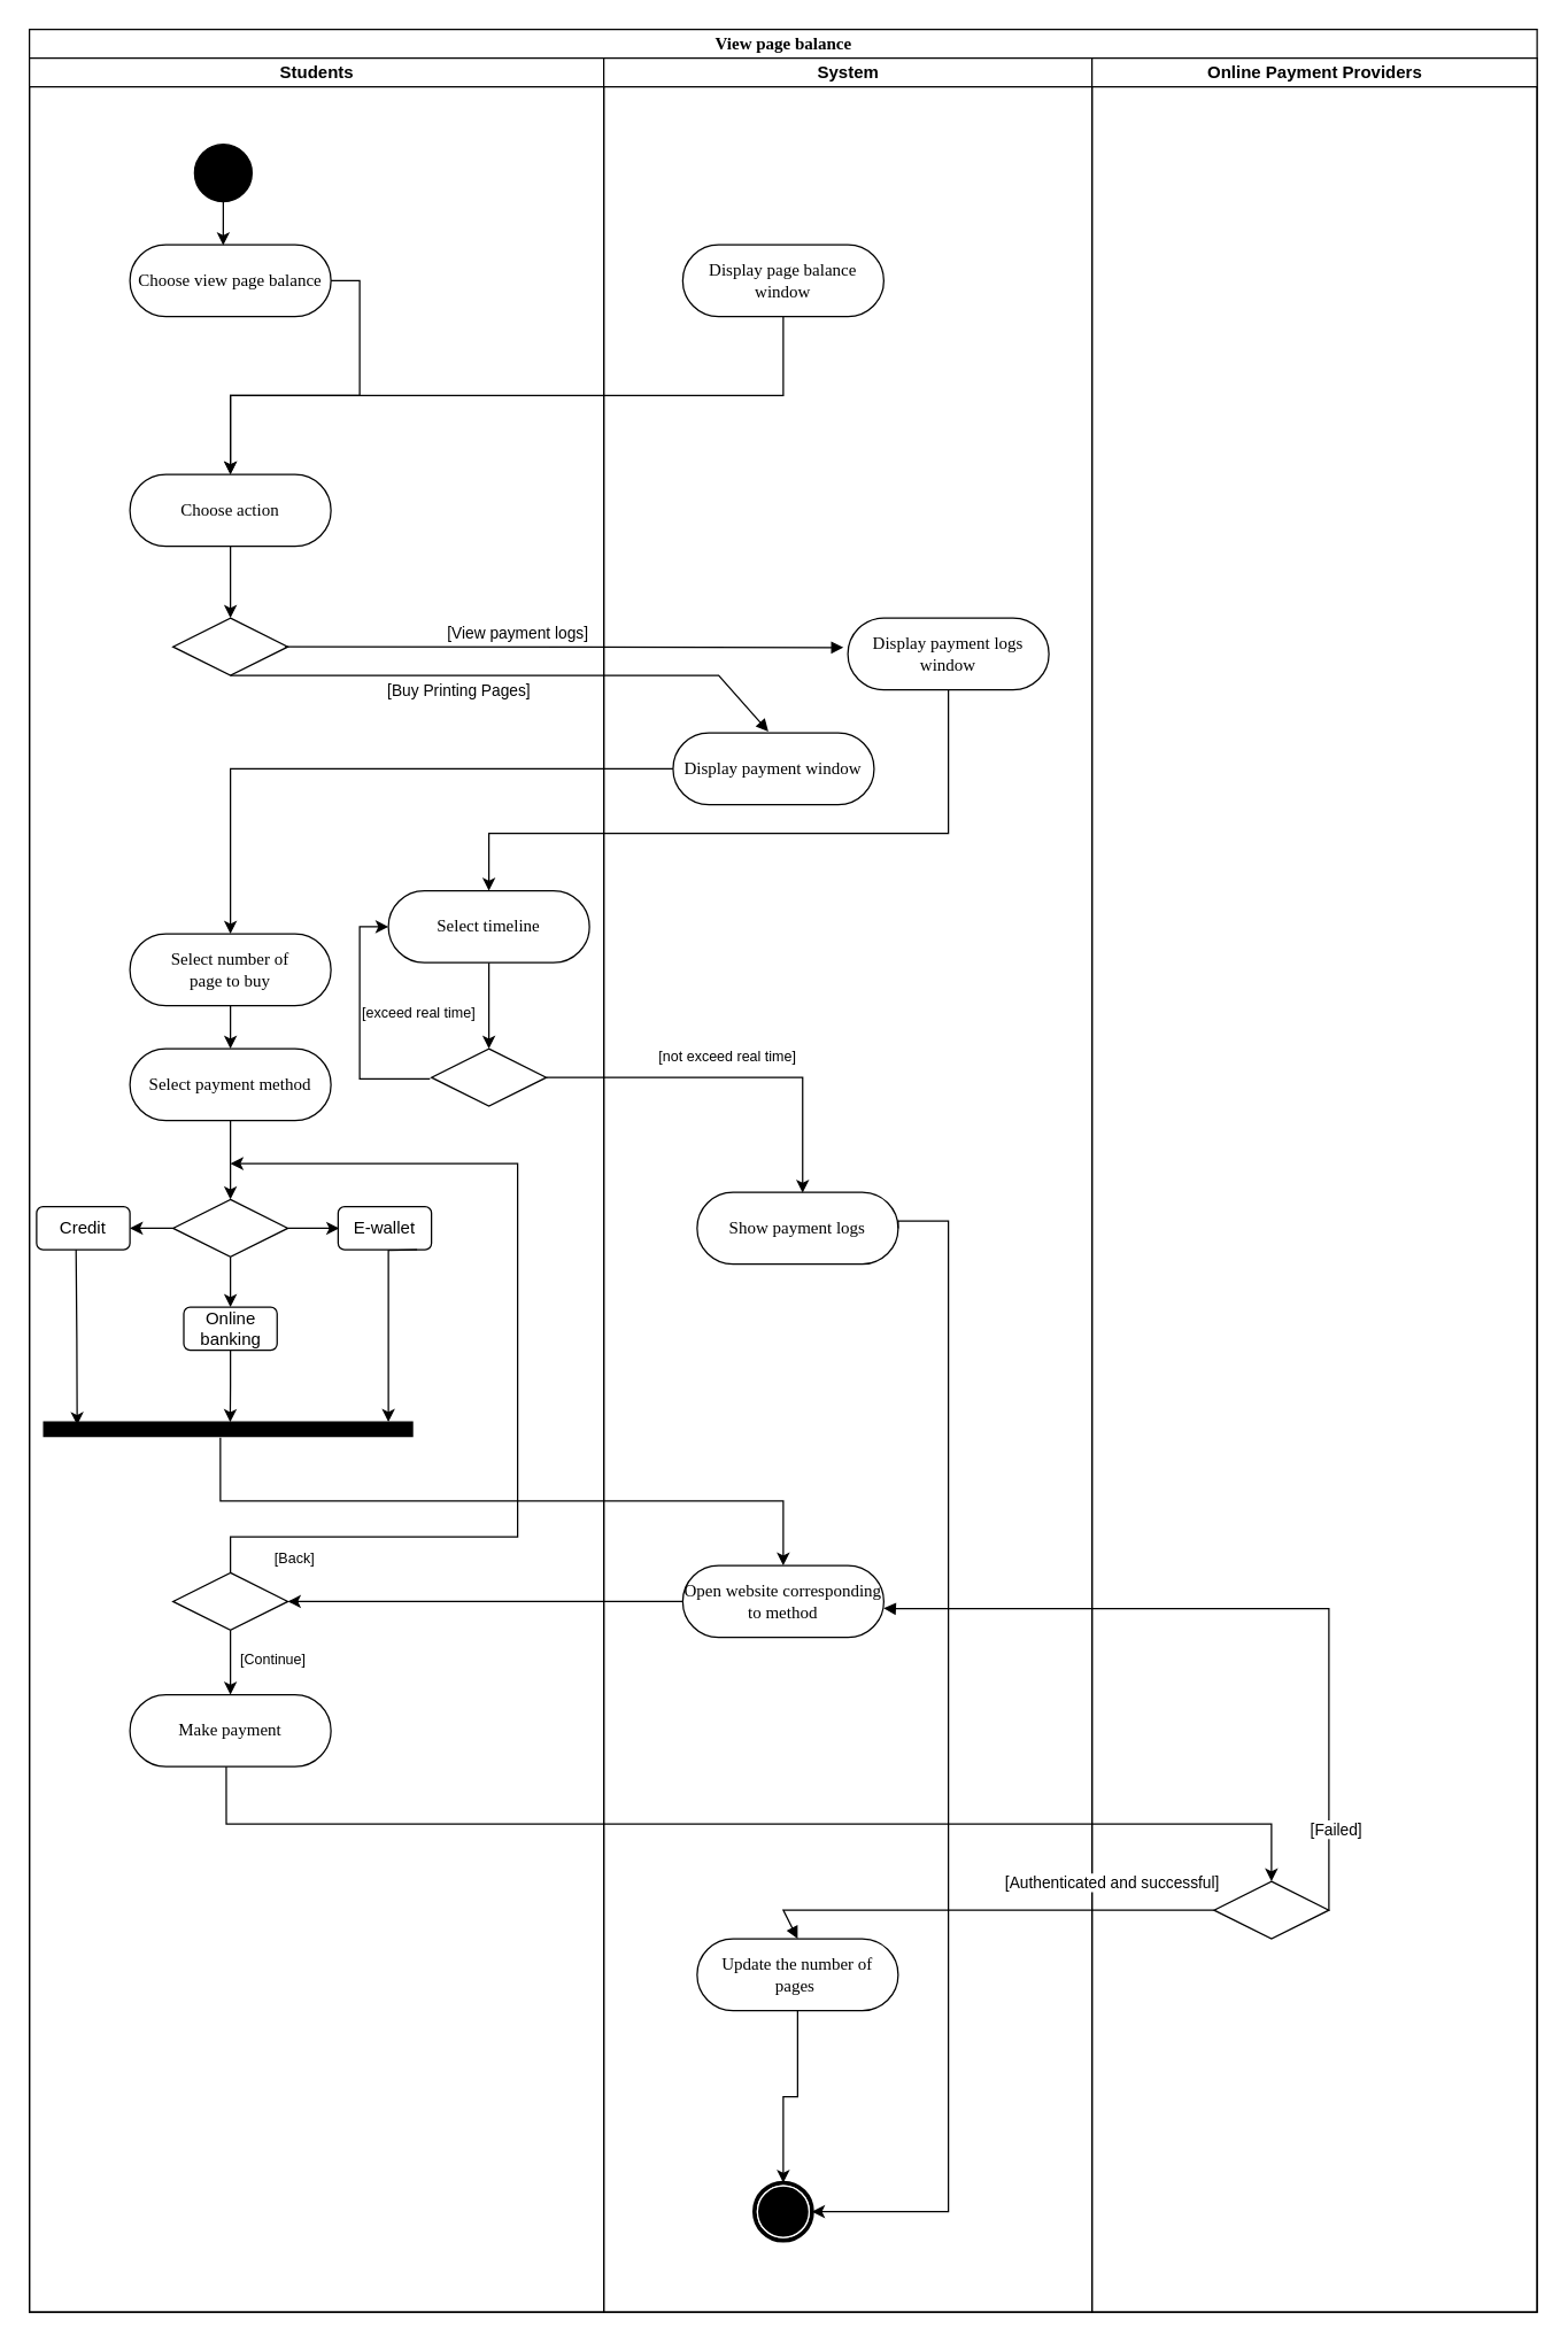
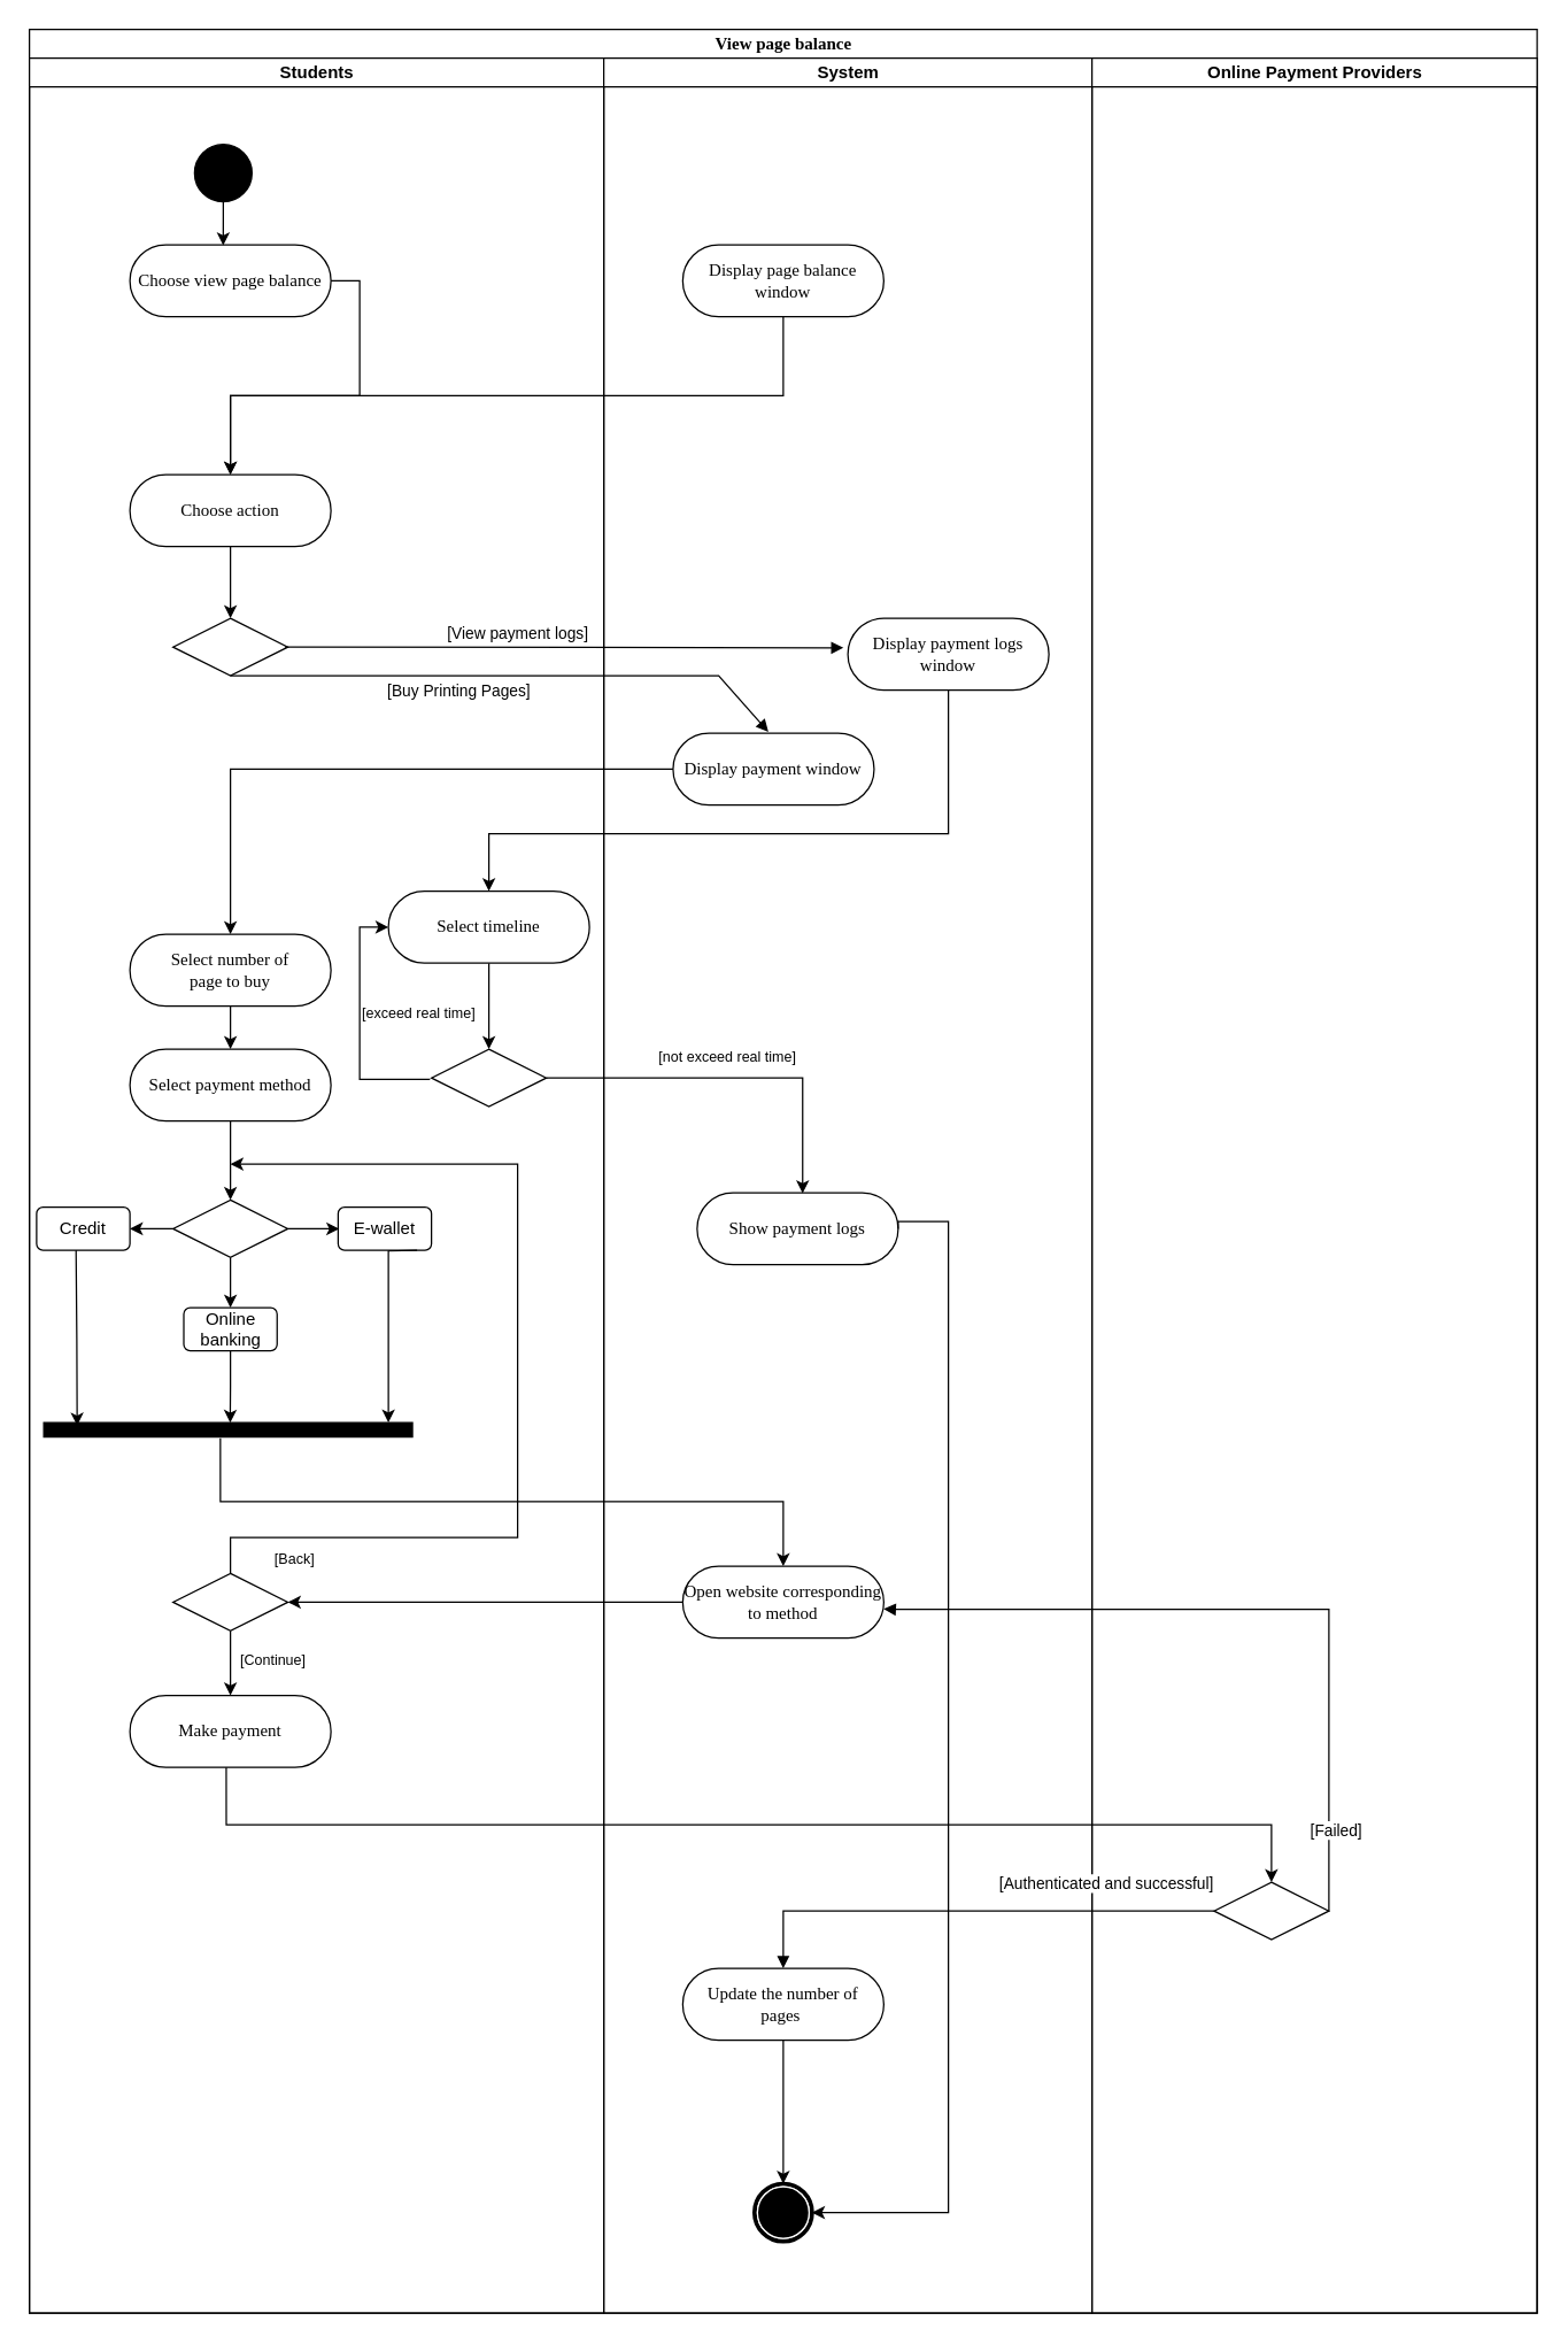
- <mxCell id="41" value="Update the number of pages&amp;nbsp;" style="rounded=1;whiteSpace=wrap;html=1;shadow=0;comic=0;labelBackgroundColor=none;strokeWidth=1;fontFamily=Verdana;fontSize=12;align=center;arcSize=50;" vertex="1" parent="36"><mxGeometry x="65" y="1310" width="140" height="50" as="geometry" /></mxCell>
+ <mxCell id="41" value="Update the number of pages&amp;nbsp;" style="rounded=1;whiteSpace=wrap;html=1;shadow=0;comic=0;labelBackgroundColor=none;strokeWidth=1;fontFamily=Verdana;fontSize=12;align=center;arcSize=50;" vertex="1" parent="36"><mxGeometry x="55" y="1330" width="140" height="50" as="geometry" /></mxCell>
